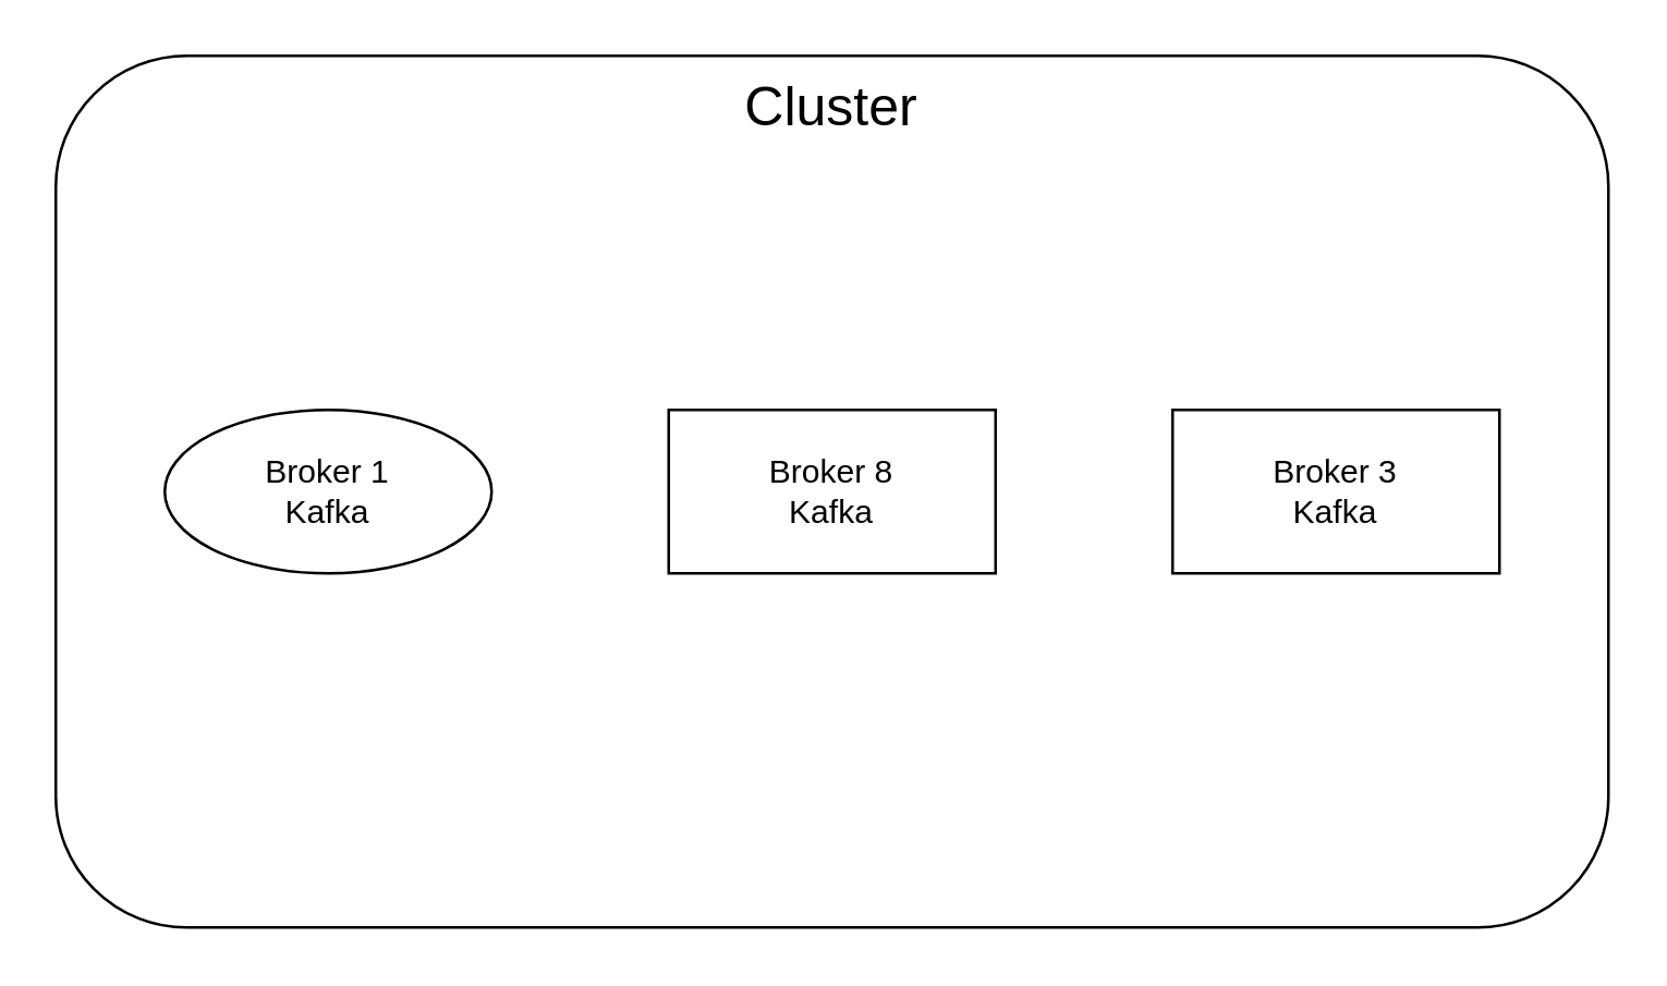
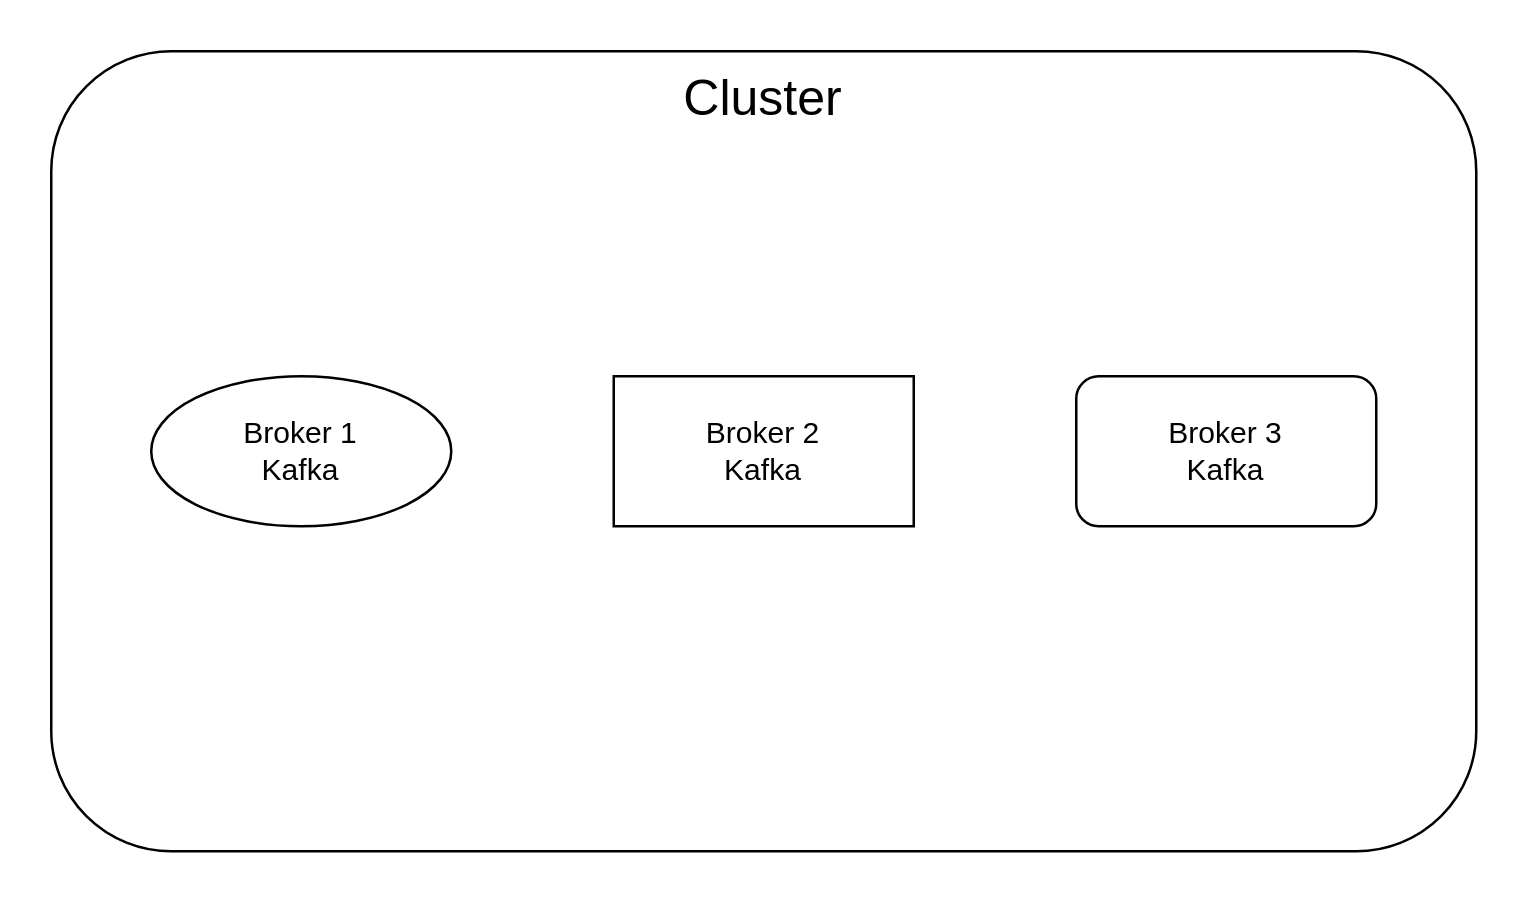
- <mxCell id="4" value="Broker 8&lt;br&gt;Kafka" style="rounded=0;whiteSpace=wrap;html=1;verticalAlign=middle;" parent="1" vertex="1"><mxGeometry x="245" y="150" width="120" height="60" as="geometry" /></mxCell>
+ <mxCell id="4" value="Broker 2&lt;br&gt;Kafka" style="rounded=0;whiteSpace=wrap;html=1;verticalAlign=middle;" parent="1" vertex="1"><mxGeometry x="245" y="150" width="120" height="60" as="geometry" /></mxCell>
- <mxCell id="5" value="Broker 3&lt;br&gt;Kafka" style="rounded=0;whiteSpace=wrap;html=1;verticalAlign=middle;" parent="1" vertex="1"><mxGeometry x="430" y="150" width="120" height="60" as="geometry" /></mxCell>
+ <mxCell id="5" value="Broker 3&lt;br&gt;Kafka" style="whiteSpace=wrap;html=1;verticalAlign=middle;rounded=1;" parent="1" vertex="1"><mxGeometry x="430" y="150" width="120" height="60" as="geometry" /></mxCell>
